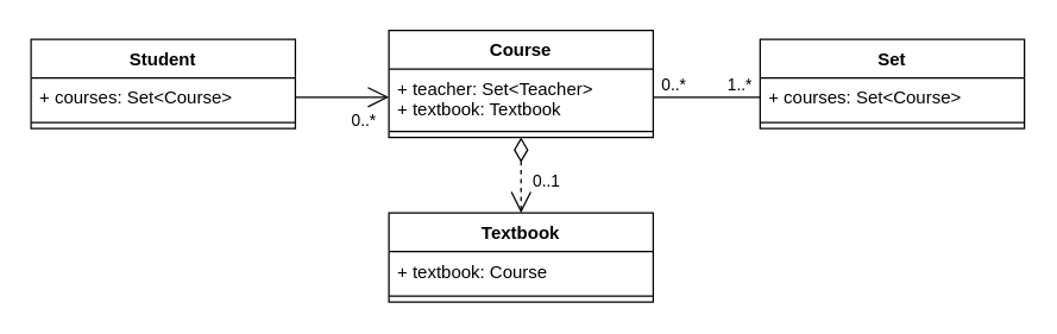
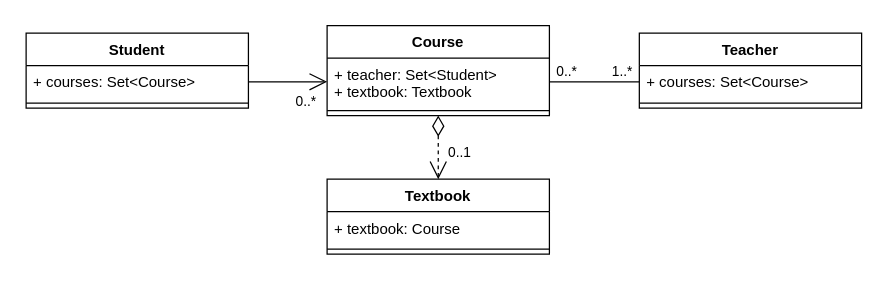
- <mxCell id="5" value="Set" style="swimlane;fontStyle=1;align=center;verticalAlign=top;childLayout=stackLayout;horizontal=1;startSize=26;horizontalStack=0;resizeParent=1;resizeParentMax=0;resizeLast=0;collapsible=1;marginBottom=0;whiteSpace=wrap;html=1;" vertex="1" parent="1"><mxGeometry x="511" y="26" width="178" height="60" as="geometry" /></mxCell>
+ <mxCell id="5" value="Teacher" style="swimlane;fontStyle=1;align=center;verticalAlign=top;childLayout=stackLayout;horizontal=1;startSize=26;horizontalStack=0;resizeParent=1;resizeParentMax=0;resizeLast=0;collapsible=1;marginBottom=0;whiteSpace=wrap;html=1;" vertex="1" parent="1"><mxGeometry x="511" y="26" width="178" height="60" as="geometry" /></mxCell>
- <mxCell id="9" value="+ teacher: Set&amp;lt;Teacher&amp;gt;&lt;div&gt;+ textbook: Textbook&lt;/div&gt;" style="text;strokeColor=none;fillColor=none;align=left;verticalAlign=top;spacingLeft=4;spacingRight=4;overflow=hidden;rotatable=0;points=[[0,0.5],[1,0.5]];portConstraint=eastwest;whiteSpace=wrap;html=1;" vertex="1" parent="8"><mxGeometry y="26" width="178" height="38" as="geometry" /></mxCell>
+ <mxCell id="9" value="+ teacher: Set&amp;lt;Student&amp;gt;&lt;div&gt;+ textbook: Textbook&lt;/div&gt;" style="text;strokeColor=none;fillColor=none;align=left;verticalAlign=top;spacingLeft=4;spacingRight=4;overflow=hidden;rotatable=0;points=[[0,0.5],[1,0.5]];portConstraint=eastwest;whiteSpace=wrap;html=1;" vertex="1" parent="8"><mxGeometry y="26" width="178" height="38" as="geometry" /></mxCell>
